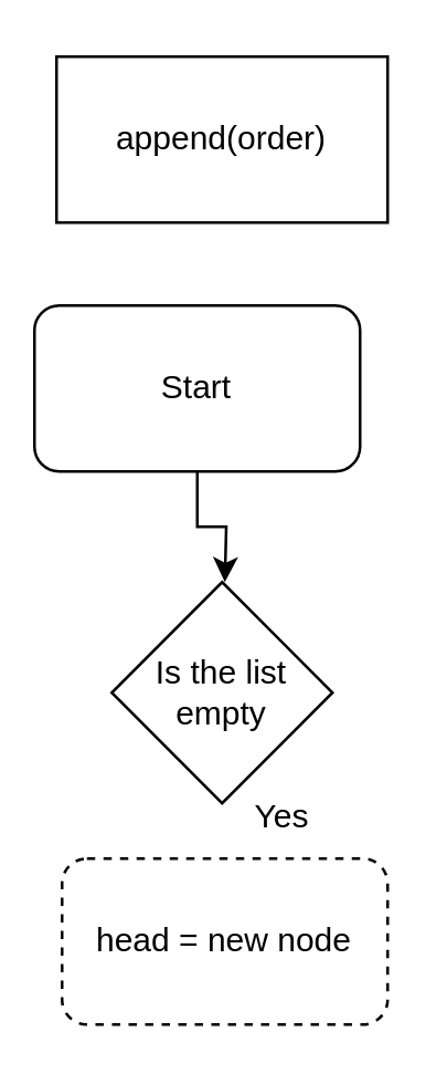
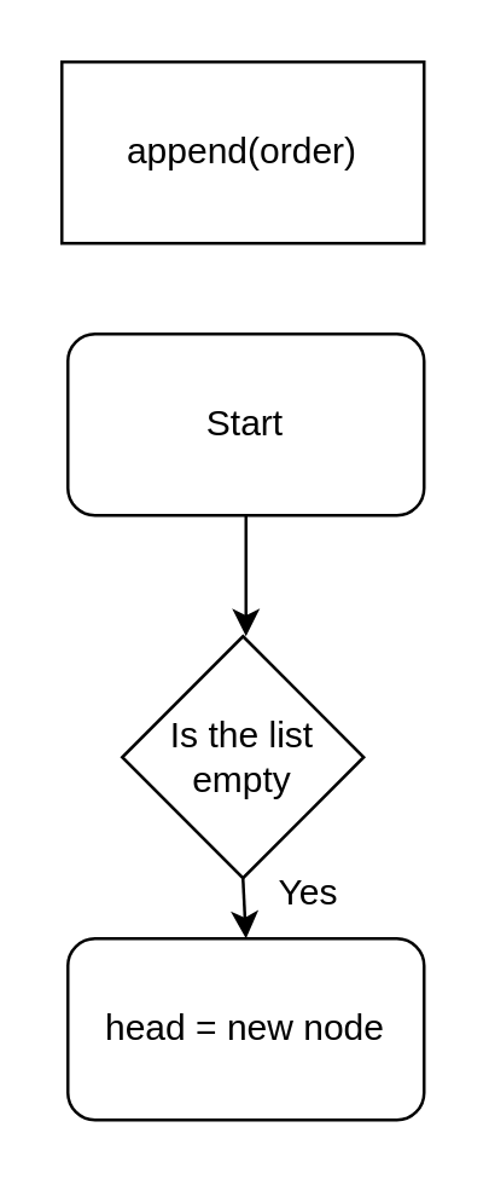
- <mxCell id="3" value="Start" style="rounded=1;whiteSpace=wrap;html=1;" vertex="1" parent="1"><mxGeometry x="12" y="110" width="118" height="60" as="geometry" /></mxCell>
+ <mxCell id="3" value="Start" style="rounded=1;whiteSpace=wrap;html=1;" vertex="1" parent="1"><mxGeometry x="22" y="110" width="118" height="60" as="geometry" /></mxCell>
+ <mxCell id="5" value="" style="endArrow=classic;html=1;rounded=0;exitX=0.5;exitY=1;exitDx=0;exitDy=0;entryX=0.5;entryY=0;entryDx=0;entryDy=0;" edge="1" parent="1" source="6" target="7"><mxGeometry width="50" height="50" relative="1" as="geometry"><mxPoint x="332" y="400" as="sourcePoint" /><mxPoint x="382" y="350" as="targetPoint" /></mxGeometry></mxCell>
- <mxCell id="7" value="head = new node" style="rounded=1;whiteSpace=wrap;html=1;dashed=1;" vertex="1" parent="1"><mxGeometry x="22" y="310" width="118" height="60" as="geometry" /></mxCell>
+ <mxCell id="7" value="head = new node" style="rounded=1;whiteSpace=wrap;html=1;" vertex="1" parent="1"><mxGeometry x="22" y="310" width="118" height="60" as="geometry" /></mxCell>
